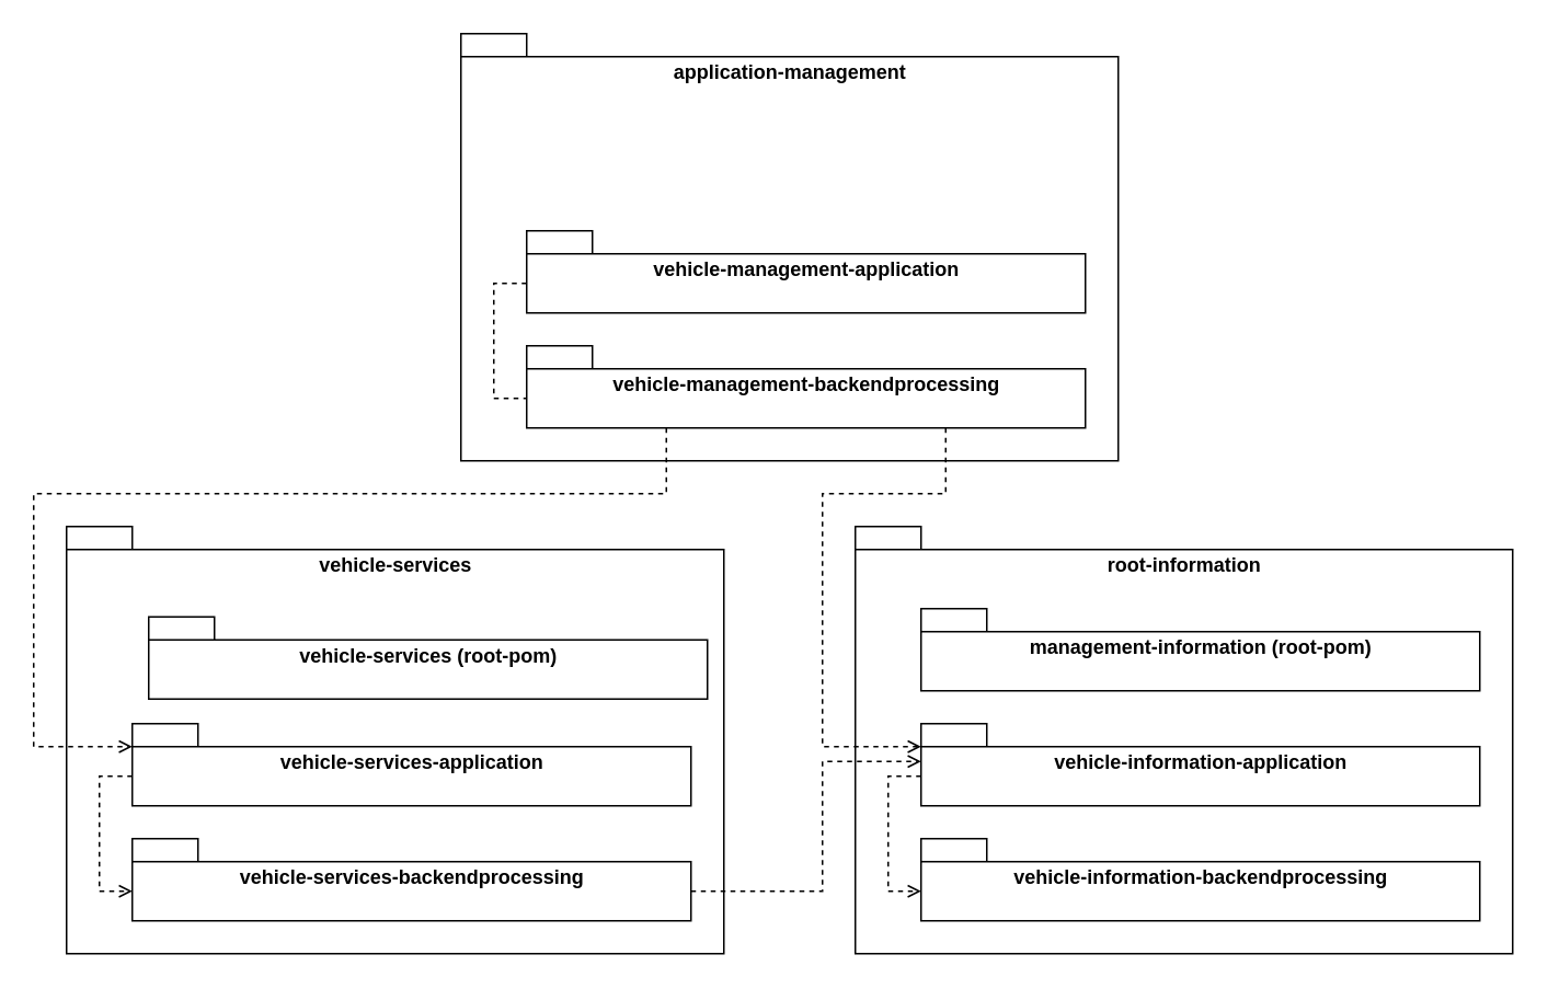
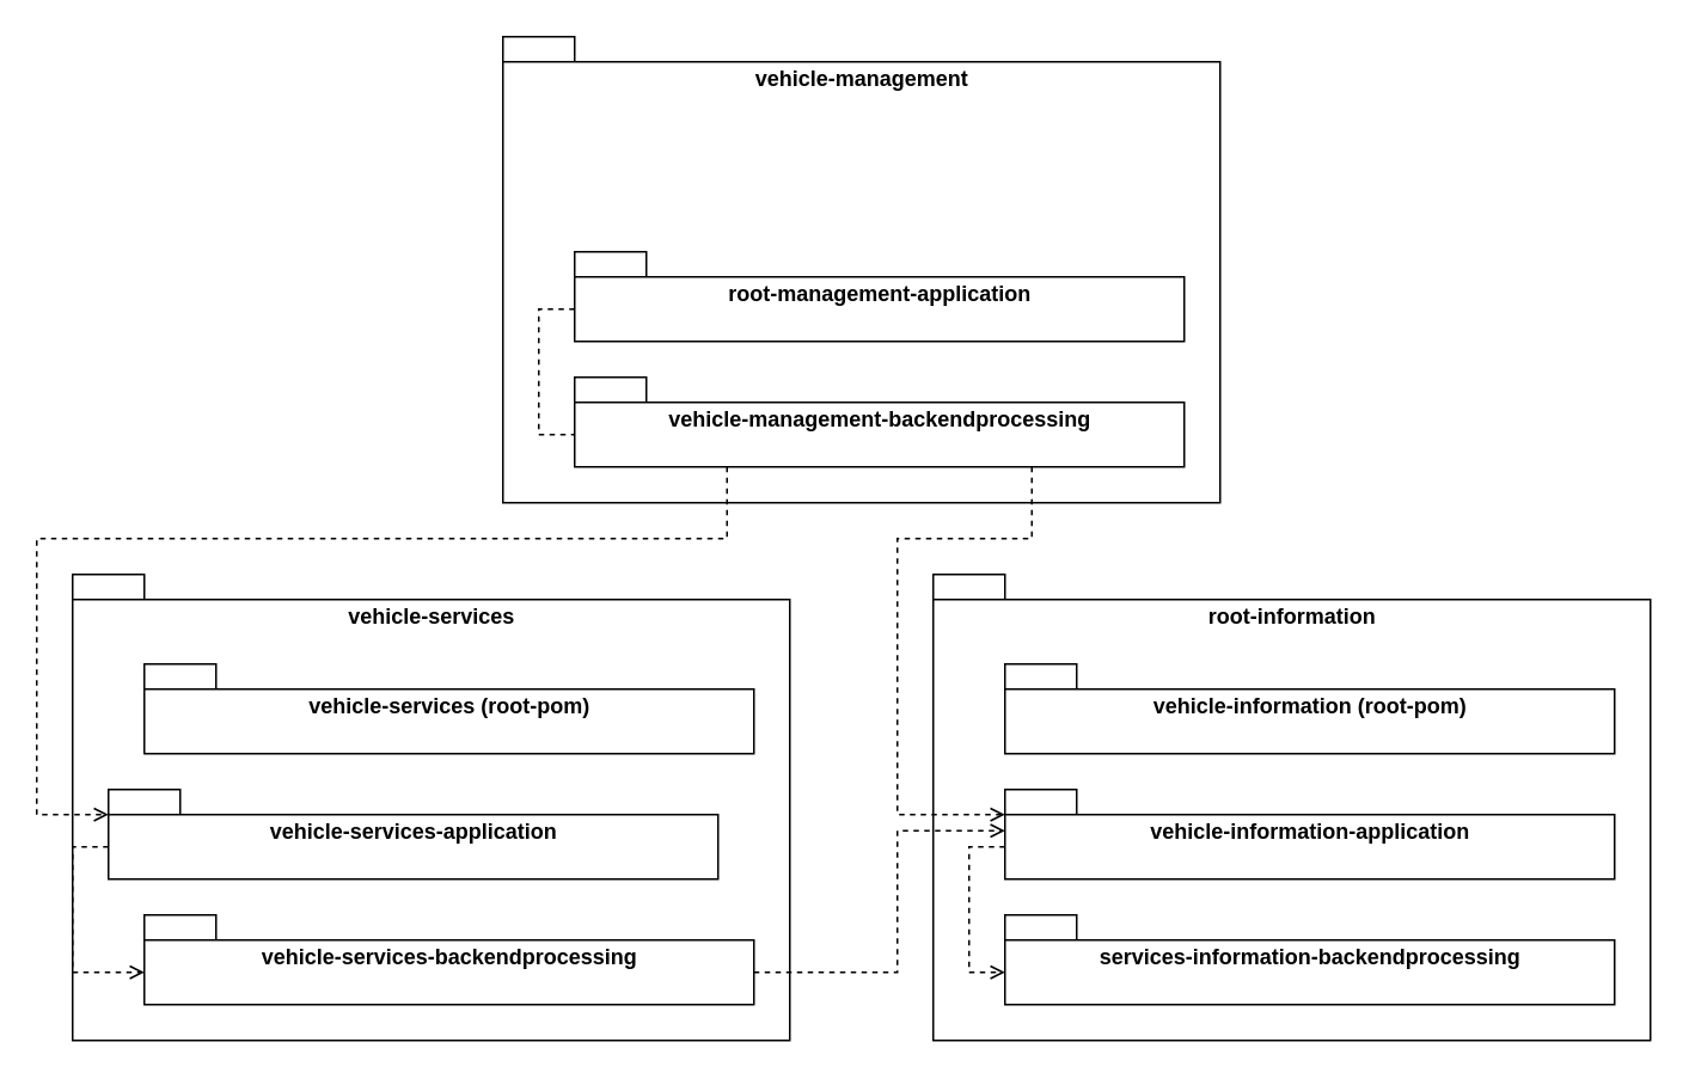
- <mxCell id="12" value="application-management" style="shape=folder;fontStyle=1;spacingTop=10;tabWidth=40;tabHeight=14;tabPosition=left;html=1;verticalAlign=top;" parent="1" vertex="1"><mxGeometry x="280" y="20" width="400" height="260" as="geometry" /></mxCell>
+ <mxCell id="12" value="vehicle-management" style="shape=folder;fontStyle=1;spacingTop=10;tabWidth=40;tabHeight=14;tabPosition=left;html=1;verticalAlign=top;" parent="1" vertex="1"><mxGeometry x="280" y="20" width="400" height="260" as="geometry" /></mxCell>
- <mxCell id="13" value="vehicle-management-application" style="shape=folder;fontStyle=1;spacingTop=10;tabWidth=40;tabHeight=14;tabPosition=left;html=1;rounded=0;shadow=0;glass=0;labelBackgroundColor=none;fillColor=none;gradientColor=none;align=center;verticalAlign=top;" vertex="1" parent="1"><mxGeometry x="320" y="140" width="340" height="50" as="geometry" /></mxCell>
+ <mxCell id="13" value="root-management-application" style="shape=folder;fontStyle=1;spacingTop=10;tabWidth=40;tabHeight=14;tabPosition=left;html=1;rounded=0;shadow=0;glass=0;labelBackgroundColor=none;fillColor=none;gradientColor=none;align=center;verticalAlign=top;" vertex="1" parent="1"><mxGeometry x="320" y="140" width="340" height="50" as="geometry" /></mxCell>
- <mxCell id="8" value="management-information (root-pom)" style="shape=folder;fontStyle=1;spacingTop=10;tabWidth=40;tabHeight=14;tabPosition=left;html=1;rounded=0;shadow=0;glass=0;labelBackgroundColor=none;fillColor=none;gradientColor=none;align=center;verticalAlign=top;" vertex="1" parent="1"><mxGeometry x="560" y="370" width="340" height="50" as="geometry" /></mxCell>
+ <mxCell id="8" value="vehicle-information (root-pom)" style="shape=folder;fontStyle=1;spacingTop=10;tabWidth=40;tabHeight=14;tabPosition=left;html=1;rounded=0;shadow=0;glass=0;labelBackgroundColor=none;fillColor=none;gradientColor=none;align=center;verticalAlign=top;" vertex="1" parent="1"><mxGeometry x="560" y="370" width="340" height="50" as="geometry" /></mxCell>
- <mxCell id="3" value="vehicle-services (root-pom)" style="shape=folder;fontStyle=1;spacingTop=10;tabWidth=40;tabHeight=14;tabPosition=left;html=1;rounded=0;shadow=0;glass=0;labelBackgroundColor=none;fillColor=none;gradientColor=none;align=center;verticalAlign=top;" vertex="1" parent="1"><mxGeometry x="90" y="375" width="340" height="50" as="geometry" /></mxCell>
+ <mxCell id="3" value="vehicle-services (root-pom)" style="shape=folder;fontStyle=1;spacingTop=10;tabWidth=40;tabHeight=14;tabPosition=left;html=1;rounded=0;shadow=0;glass=0;labelBackgroundColor=none;fillColor=none;gradientColor=none;align=center;verticalAlign=top;" vertex="1" parent="1"><mxGeometry x="80" y="370" width="340" height="50" as="geometry" /></mxCell>
- <mxCell id="5" value="vehicle-services-application" style="shape=folder;fontStyle=1;spacingTop=10;tabWidth=40;tabHeight=14;tabPosition=left;html=1;rounded=0;shadow=0;glass=0;labelBackgroundColor=none;fillColor=none;gradientColor=none;align=center;verticalAlign=top;" vertex="1" parent="1"><mxGeometry x="80" y="440" width="340" height="50" as="geometry" /></mxCell>
+ <mxCell id="5" value="vehicle-services-application" style="shape=folder;fontStyle=1;spacingTop=10;tabWidth=40;tabHeight=14;tabPosition=left;html=1;rounded=0;shadow=0;glass=0;labelBackgroundColor=none;fillColor=none;gradientColor=none;align=center;verticalAlign=top;" vertex="1" parent="1"><mxGeometry x="60" y="440" width="340" height="50" as="geometry" /></mxCell>
- <mxCell id="11" value="vehicle-information-backendprocessing" style="shape=folder;fontStyle=1;spacingTop=10;tabWidth=40;tabHeight=14;tabPosition=left;html=1;rounded=0;shadow=0;glass=0;labelBackgroundColor=none;fillColor=none;gradientColor=none;align=center;verticalAlign=top;" vertex="1" parent="1"><mxGeometry x="560" y="510" width="340" height="50" as="geometry" /></mxCell>
+ <mxCell id="11" value="services-information-backendprocessing" style="shape=folder;fontStyle=1;spacingTop=10;tabWidth=40;tabHeight=14;tabPosition=left;html=1;rounded=0;shadow=0;glass=0;labelBackgroundColor=none;fillColor=none;gradientColor=none;align=center;verticalAlign=top;" vertex="1" parent="1"><mxGeometry x="560" y="510" width="340" height="50" as="geometry" /></mxCell>
